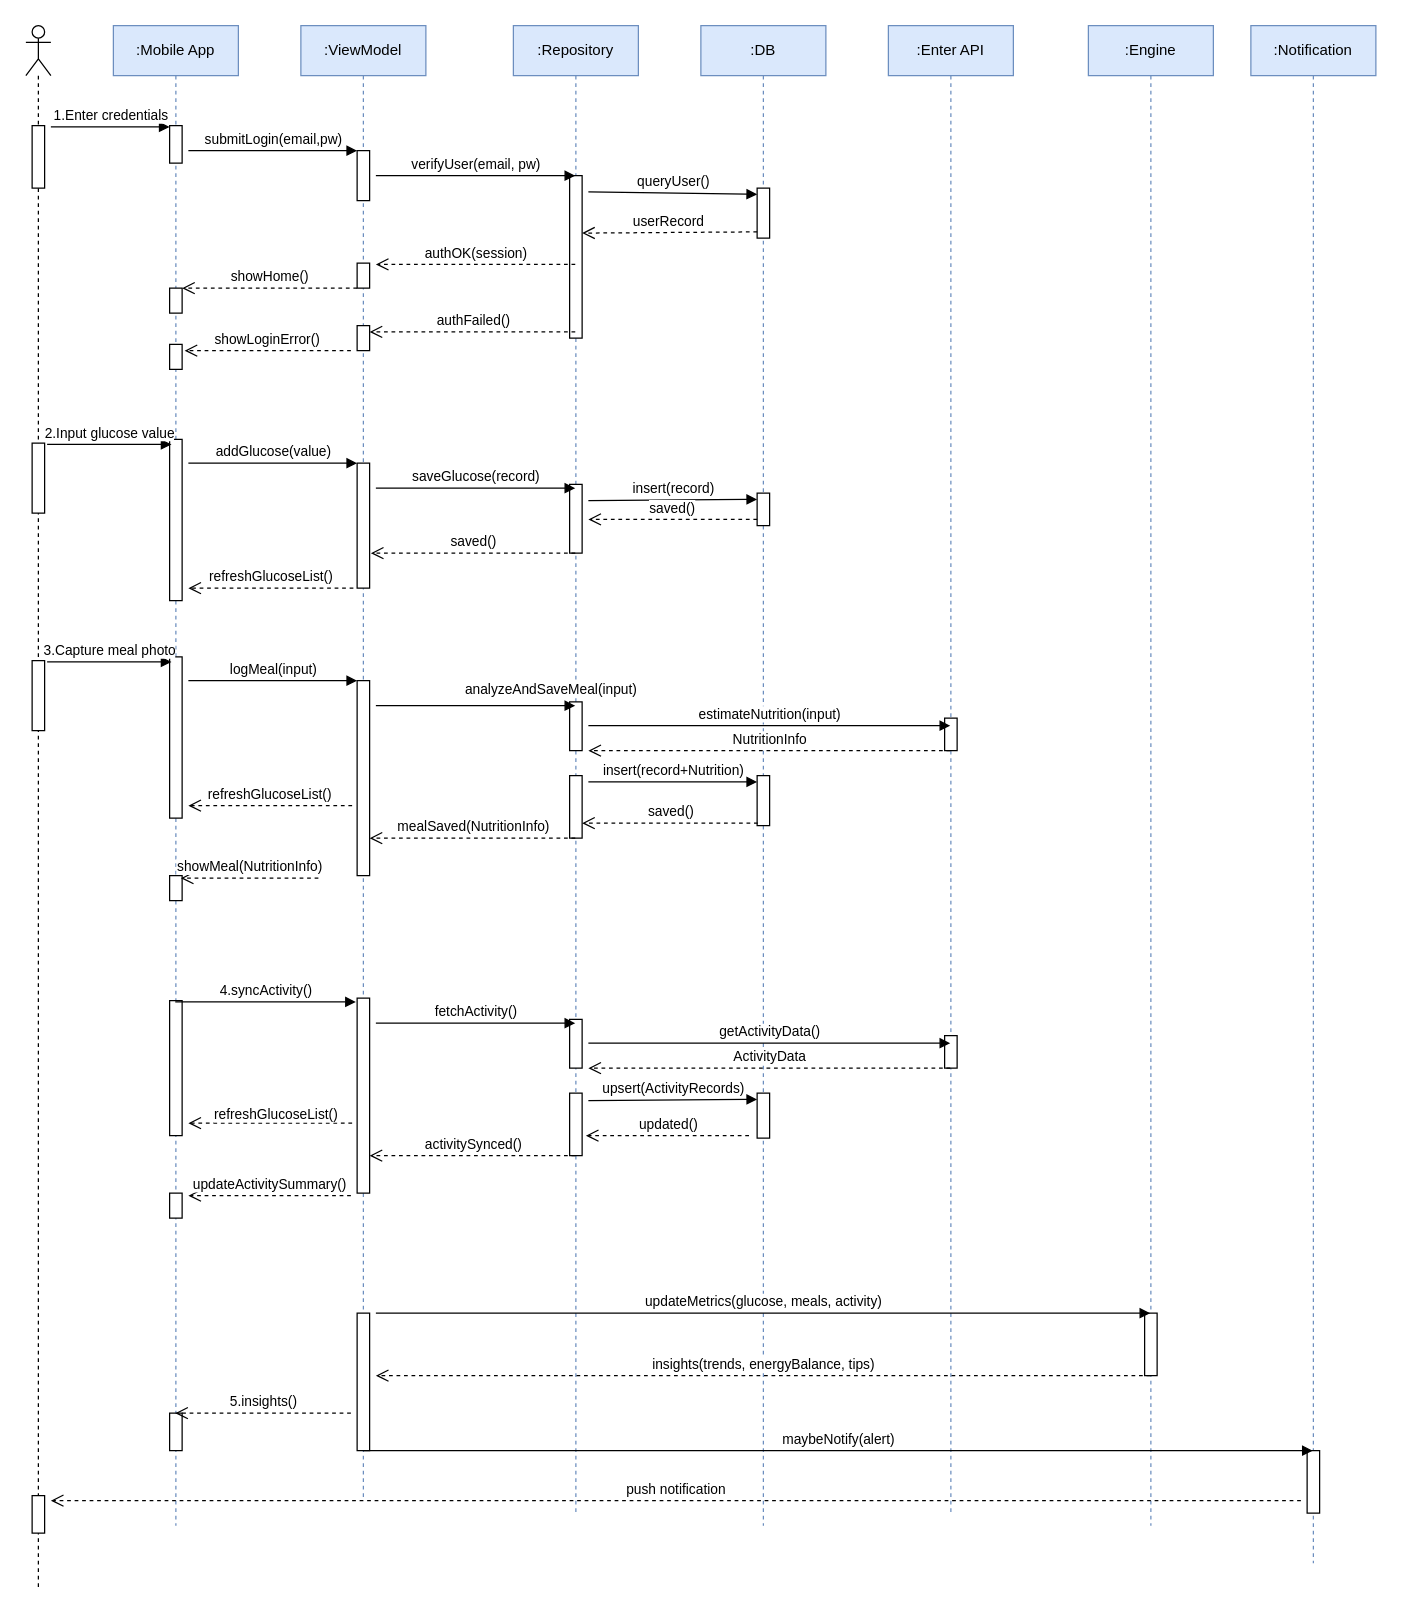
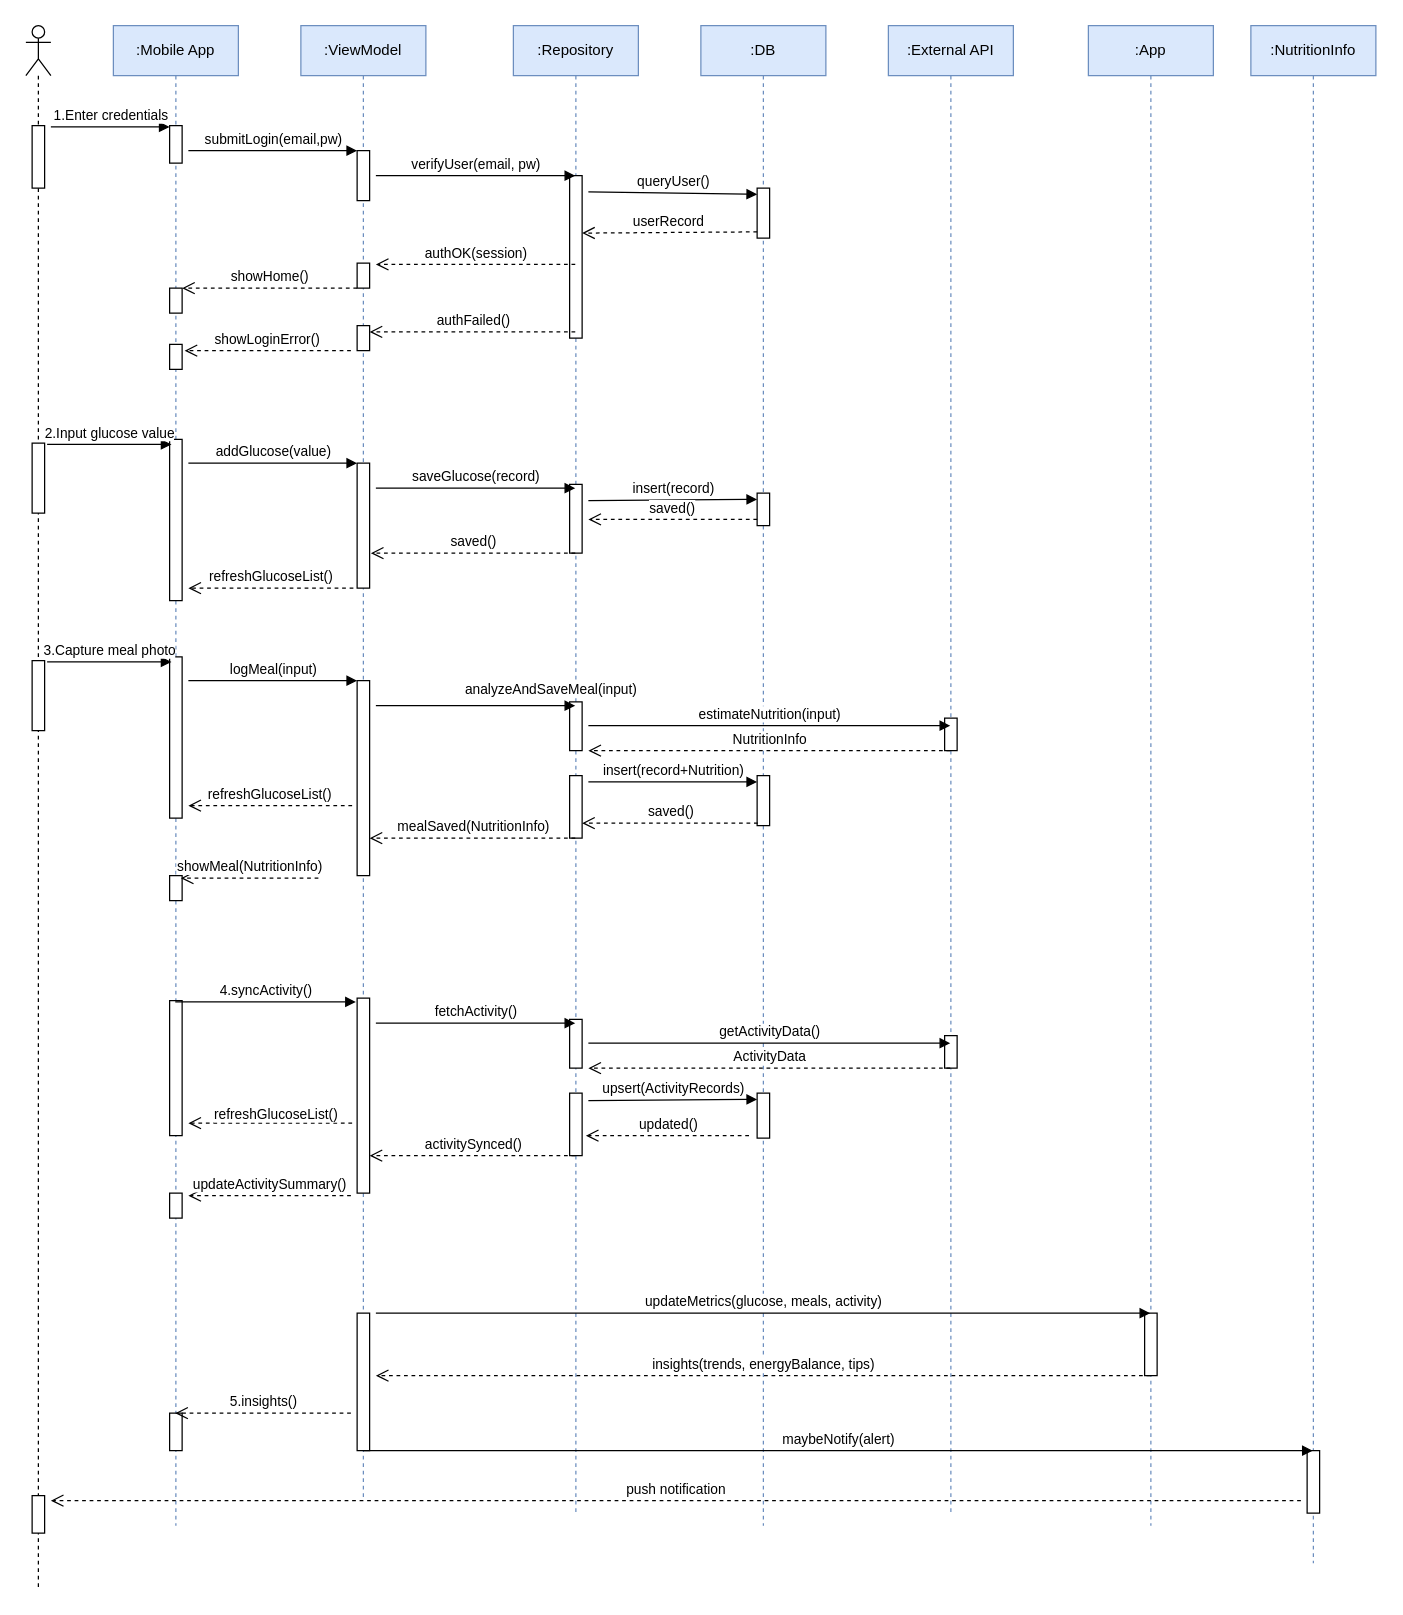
- <mxCell id="29" value=":Enter API" style="shape=umlLifeline;perimeter=lifelinePerimeter;whiteSpace=wrap;html=1;container=1;dropTarget=0;collapsible=0;recursiveResize=0;outlineConnect=0;portConstraint=eastwest;newEdgeStyle={&quot;curved&quot;:0,&quot;rounded&quot;:0};fillColor=#dae8fc;strokeColor=#6c8ebf;" parent="1" vertex="1"><mxGeometry x="710" y="20" width="100" height="1190" as="geometry" /></mxCell>
+ <mxCell id="29" value=":External API" style="shape=umlLifeline;perimeter=lifelinePerimeter;whiteSpace=wrap;html=1;container=1;dropTarget=0;collapsible=0;recursiveResize=0;outlineConnect=0;portConstraint=eastwest;newEdgeStyle={&quot;curved&quot;:0,&quot;rounded&quot;:0};fillColor=#dae8fc;strokeColor=#6c8ebf;" parent="1" vertex="1"><mxGeometry x="710" y="20" width="100" height="1190" as="geometry" /></mxCell>
- <mxCell id="75" value=":Engine" style="shape=umlLifeline;perimeter=lifelinePerimeter;whiteSpace=wrap;html=1;container=1;dropTarget=0;collapsible=0;recursiveResize=0;outlineConnect=0;portConstraint=eastwest;newEdgeStyle={&quot;curved&quot;:0,&quot;rounded&quot;:0};fillColor=#dae8fc;strokeColor=#6c8ebf;" parent="1" vertex="1"><mxGeometry x="870" y="20" width="100" height="1200" as="geometry" /></mxCell>
+ <mxCell id="75" value=":App" style="shape=umlLifeline;perimeter=lifelinePerimeter;whiteSpace=wrap;html=1;container=1;dropTarget=0;collapsible=0;recursiveResize=0;outlineConnect=0;portConstraint=eastwest;newEdgeStyle={&quot;curved&quot;:0,&quot;rounded&quot;:0};fillColor=#dae8fc;strokeColor=#6c8ebf;" parent="1" vertex="1"><mxGeometry x="870" y="20" width="100" height="1200" as="geometry" /></mxCell>
- <mxCell id="77" value=":Notification" style="shape=umlLifeline;perimeter=lifelinePerimeter;whiteSpace=wrap;html=1;container=1;dropTarget=0;collapsible=0;recursiveResize=0;outlineConnect=0;portConstraint=eastwest;newEdgeStyle={&quot;curved&quot;:0,&quot;rounded&quot;:0};fillColor=#dae8fc;strokeColor=#6c8ebf;" parent="1" vertex="1"><mxGeometry x="1000" y="20" width="100" height="1230" as="geometry" /></mxCell>
+ <mxCell id="77" value=":NutritionInfo" style="shape=umlLifeline;perimeter=lifelinePerimeter;whiteSpace=wrap;html=1;container=1;dropTarget=0;collapsible=0;recursiveResize=0;outlineConnect=0;portConstraint=eastwest;newEdgeStyle={&quot;curved&quot;:0,&quot;rounded&quot;:0};fillColor=#dae8fc;strokeColor=#6c8ebf;" parent="1" vertex="1"><mxGeometry x="1000" y="20" width="100" height="1230" as="geometry" /></mxCell>
